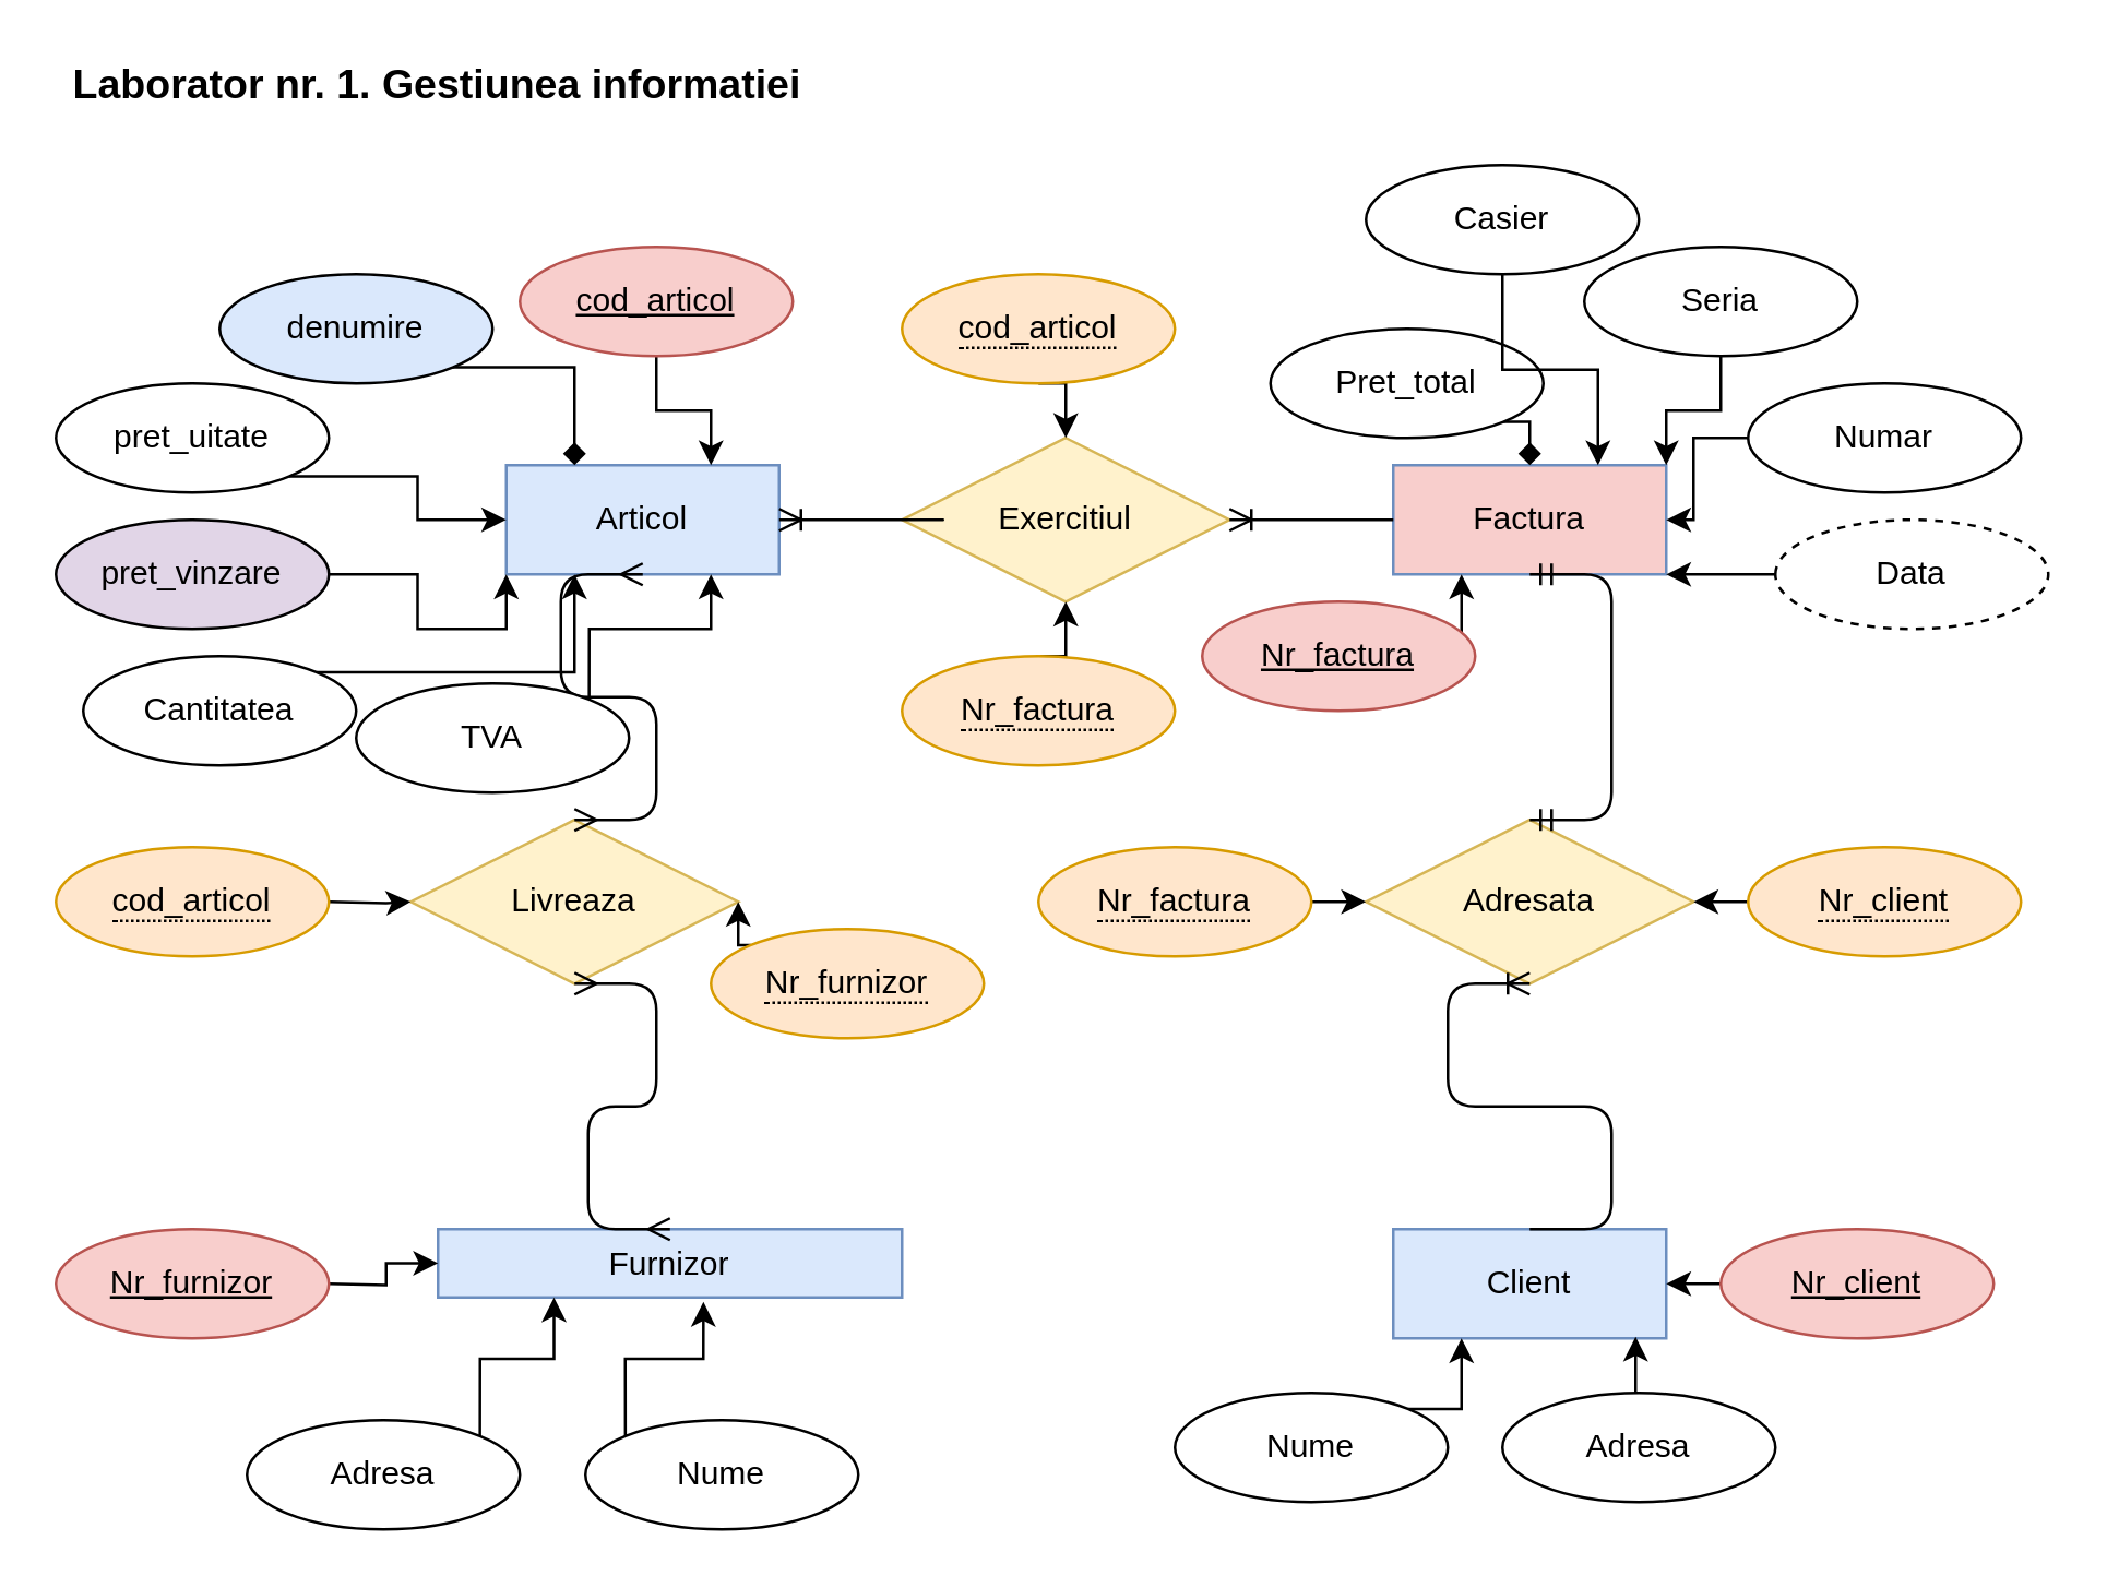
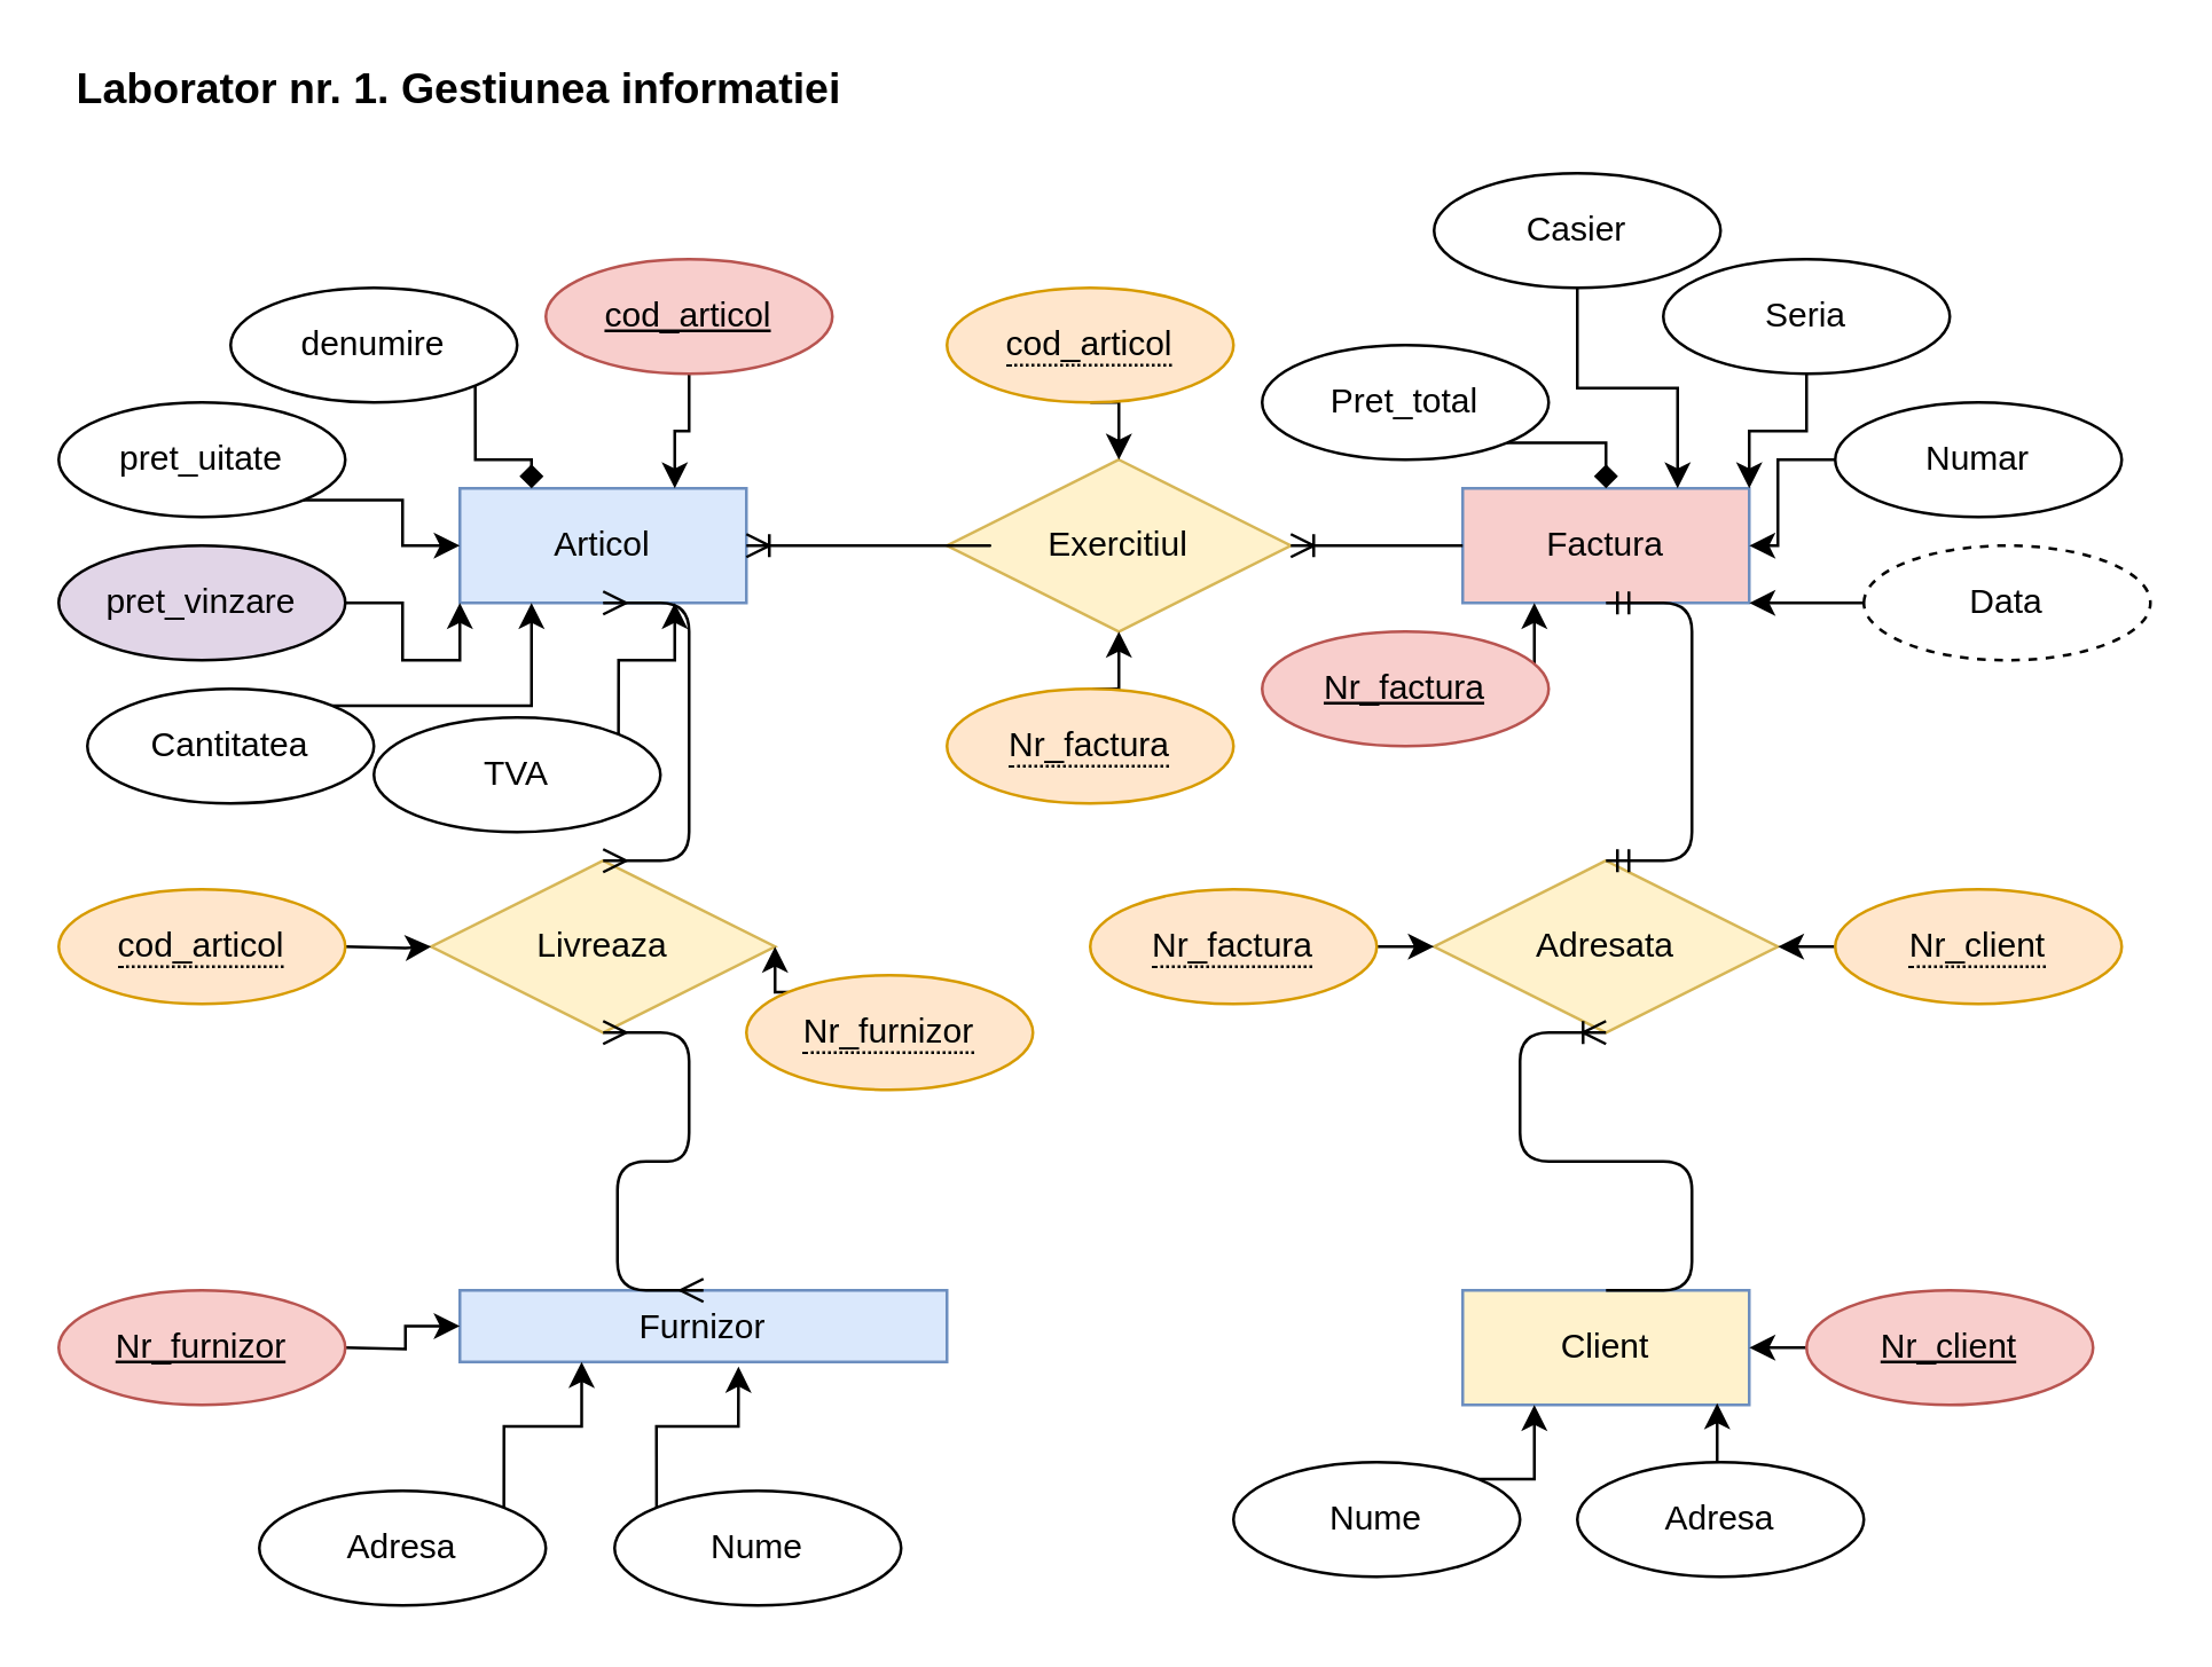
- <mxCell id="10" value="denumire" style="ellipse;whiteSpace=wrap;html=1;align=center;fillColor=#dae8fc;" parent="1" vertex="1"><mxGeometry x="80" y="100" width="100" height="40" as="geometry" /></mxCell>
+ <mxCell id="10" value="denumire" style="ellipse;whiteSpace=wrap;html=1;align=center;" parent="1" vertex="1"><mxGeometry x="80" y="100" width="100" height="40" as="geometry" /></mxCell>
- <mxCell id="24" value="Pret_total" style="ellipse;whiteSpace=wrap;html=1;align=center;direction=west;" parent="1" vertex="1"><mxGeometry x="465" y="120" width="100" height="40" as="geometry" /></mxCell>
+ <mxCell id="24" value="Pret_total" style="ellipse;whiteSpace=wrap;html=1;align=center;direction=west;" parent="1" vertex="1"><mxGeometry x="440" y="120" width="100" height="40" as="geometry" /></mxCell>
- <mxCell id="2" value="Articol" style="whiteSpace=wrap;html=1;align=center;fillColor=#dae8fc;strokeColor=#6c8ebf;" parent="1" vertex="1"><mxGeometry x="185" y="170" width="100" height="40" as="geometry" /></mxCell>
+ <mxCell id="2" value="Articol" style="whiteSpace=wrap;html=1;align=center;fillColor=#dae8fc;strokeColor=#6c8ebf;" parent="1" vertex="1"><mxGeometry x="160" y="170" width="100" height="40" as="geometry" /></mxCell>
- <mxCell id="4" value="Client" style="whiteSpace=wrap;html=1;align=center;fillColor=#dae8fc;strokeColor=#6c8ebf;" parent="1" vertex="1"><mxGeometry x="510" y="450" width="100" height="40" as="geometry" /></mxCell>
+ <mxCell id="4" value="Client" style="whiteSpace=wrap;html=1;align=center;fillColor=#fff2cc;strokeColor=#6c8ebf;" parent="1" vertex="1"><mxGeometry x="510" y="450" width="100" height="40" as="geometry" /></mxCell>
